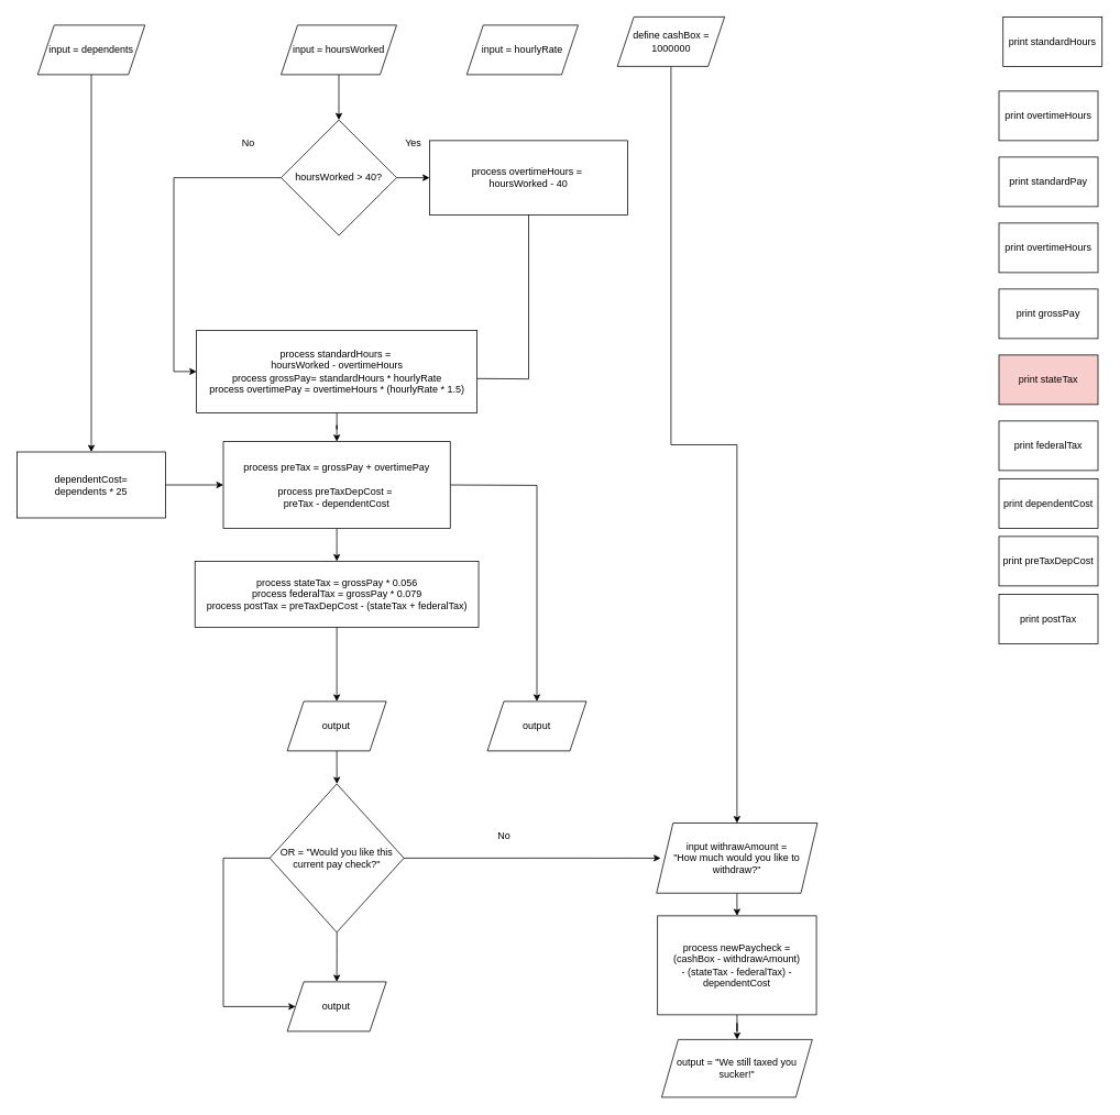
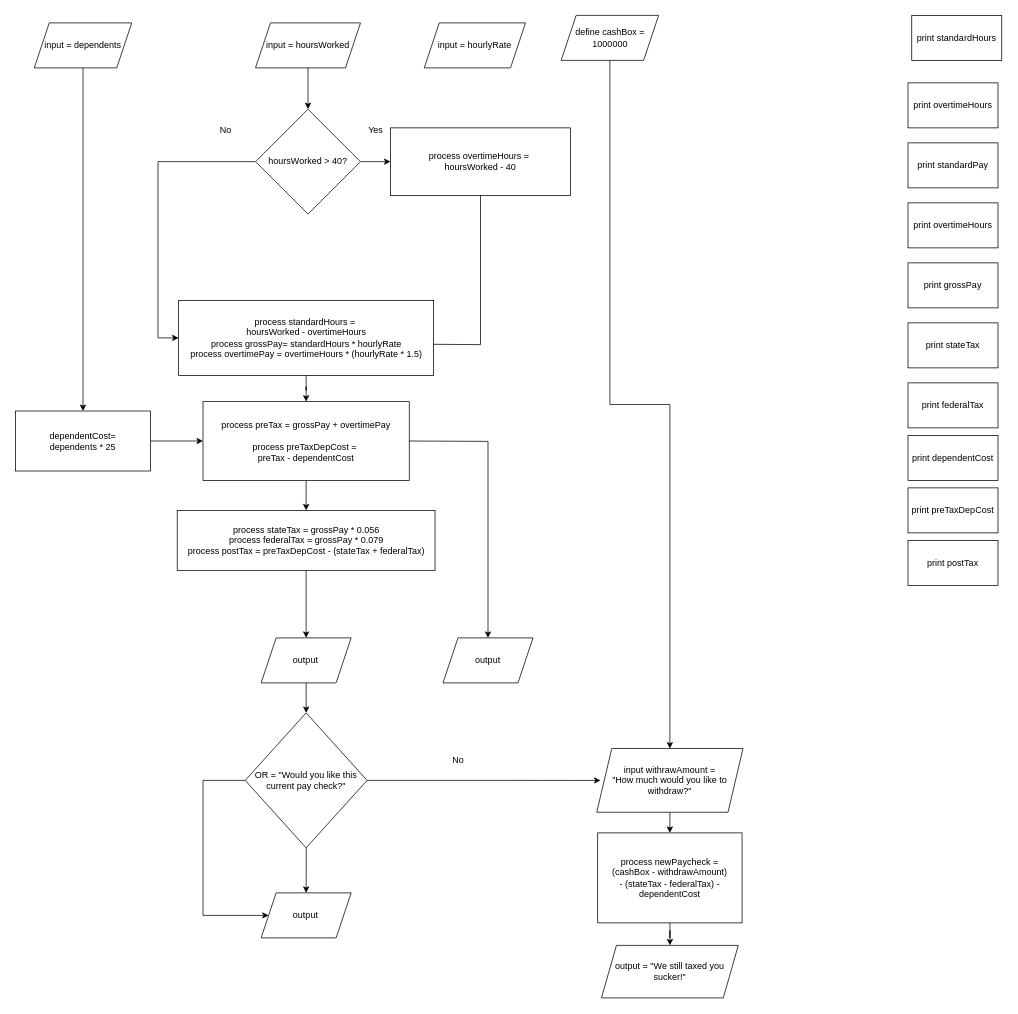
- <mxCell id="8" value="print stateTax" style="rounded=0;whiteSpace=wrap;html=1;fillColor=#f8cecc;" vertex="1" parent="1"><mxGeometry x="1210" y="430" width="120" height="60" as="geometry" /></mxCell>
+ <mxCell id="8" value="print stateTax" style="rounded=0;whiteSpace=wrap;html=1;" vertex="1" parent="1"><mxGeometry x="1210" y="430" width="120" height="60" as="geometry" /></mxCell>
